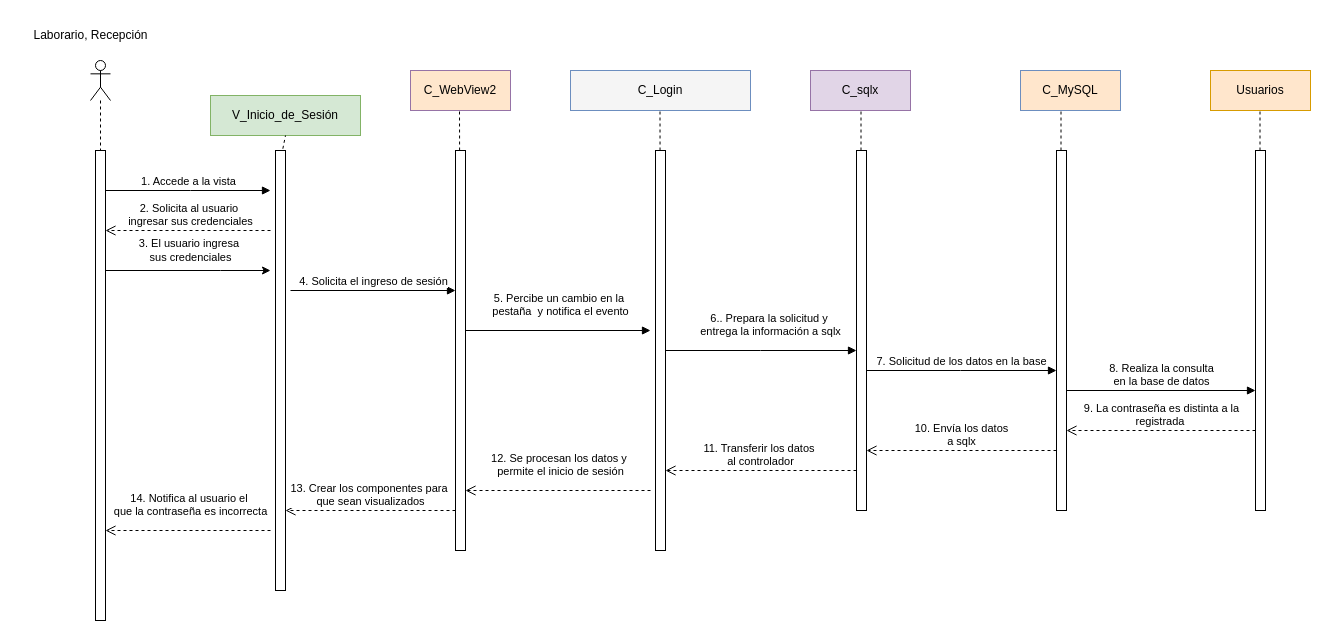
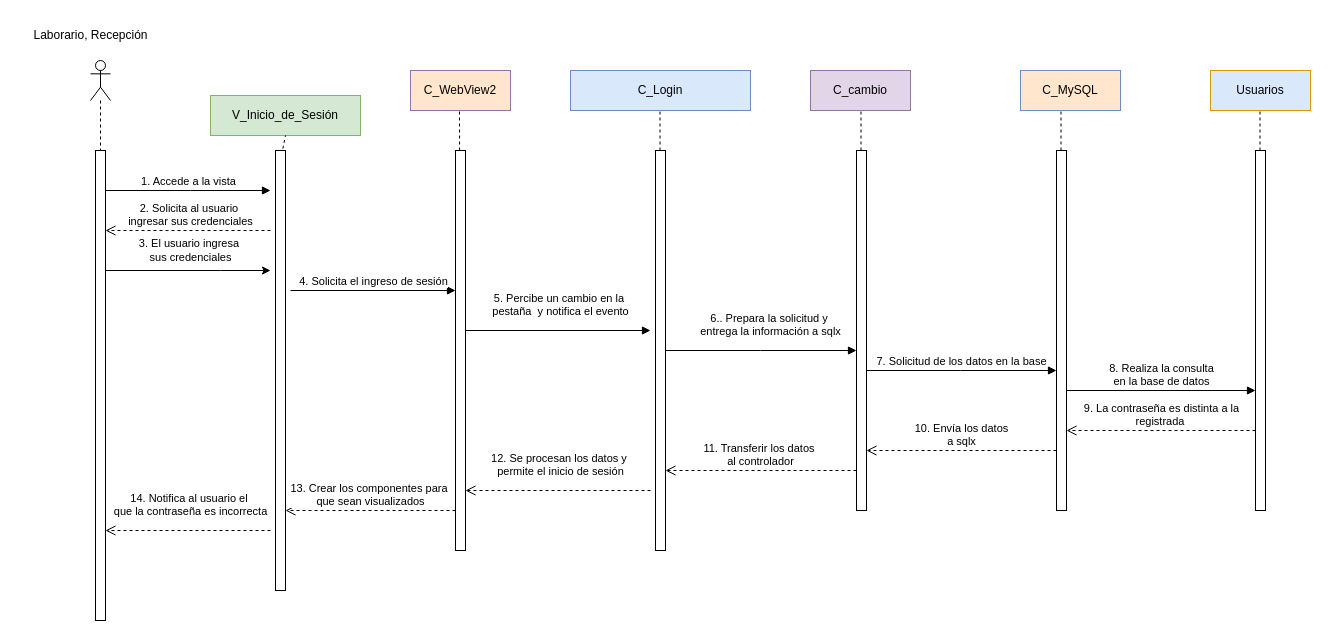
- <mxCell id="9" value="&lt;div&gt;C_Login&lt;/div&gt;" style="rounded=0;whiteSpace=wrap;html=1;fillColor=#f5f5f5;strokeColor=#6c8ebf;" vertex="1" parent="1"><mxGeometry x="570" y="70" width="180" height="40" as="geometry" /></mxCell>
+ <mxCell id="9" value="&lt;div&gt;C_Login&lt;/div&gt;" style="rounded=0;whiteSpace=wrap;html=1;fillColor=#dae8fc;strokeColor=#6c8ebf;" vertex="1" parent="1"><mxGeometry x="570" y="70" width="180" height="40" as="geometry" /></mxCell>
- <mxCell id="3" value="C_sqlx" style="rounded=0;whiteSpace=wrap;html=1;fillColor=#e1d5e7;strokeColor=#9673a6;" vertex="1" parent="1"><mxGeometry x="810" y="70" width="100" height="40" as="geometry" /></mxCell>
+ <mxCell id="3" value="C_cambio" style="rounded=0;whiteSpace=wrap;html=1;fillColor=#e1d5e7;strokeColor=#9673a6;" vertex="1" parent="1"><mxGeometry x="810" y="70" width="100" height="40" as="geometry" /></mxCell>
- <mxCell id="5" value="Usuarios" style="rounded=0;whiteSpace=wrap;html=1;fillColor=#ffe6cc;strokeColor=#d79b00;" vertex="1" parent="1"><mxGeometry x="1210" y="70" width="100" height="40" as="geometry" /></mxCell>
+ <mxCell id="5" value="Usuarios" style="rounded=0;whiteSpace=wrap;html=1;fillColor=#dae8fc;strokeColor=#d79b00;" vertex="1" parent="1"><mxGeometry x="1210" y="70" width="100" height="40" as="geometry" /></mxCell>
